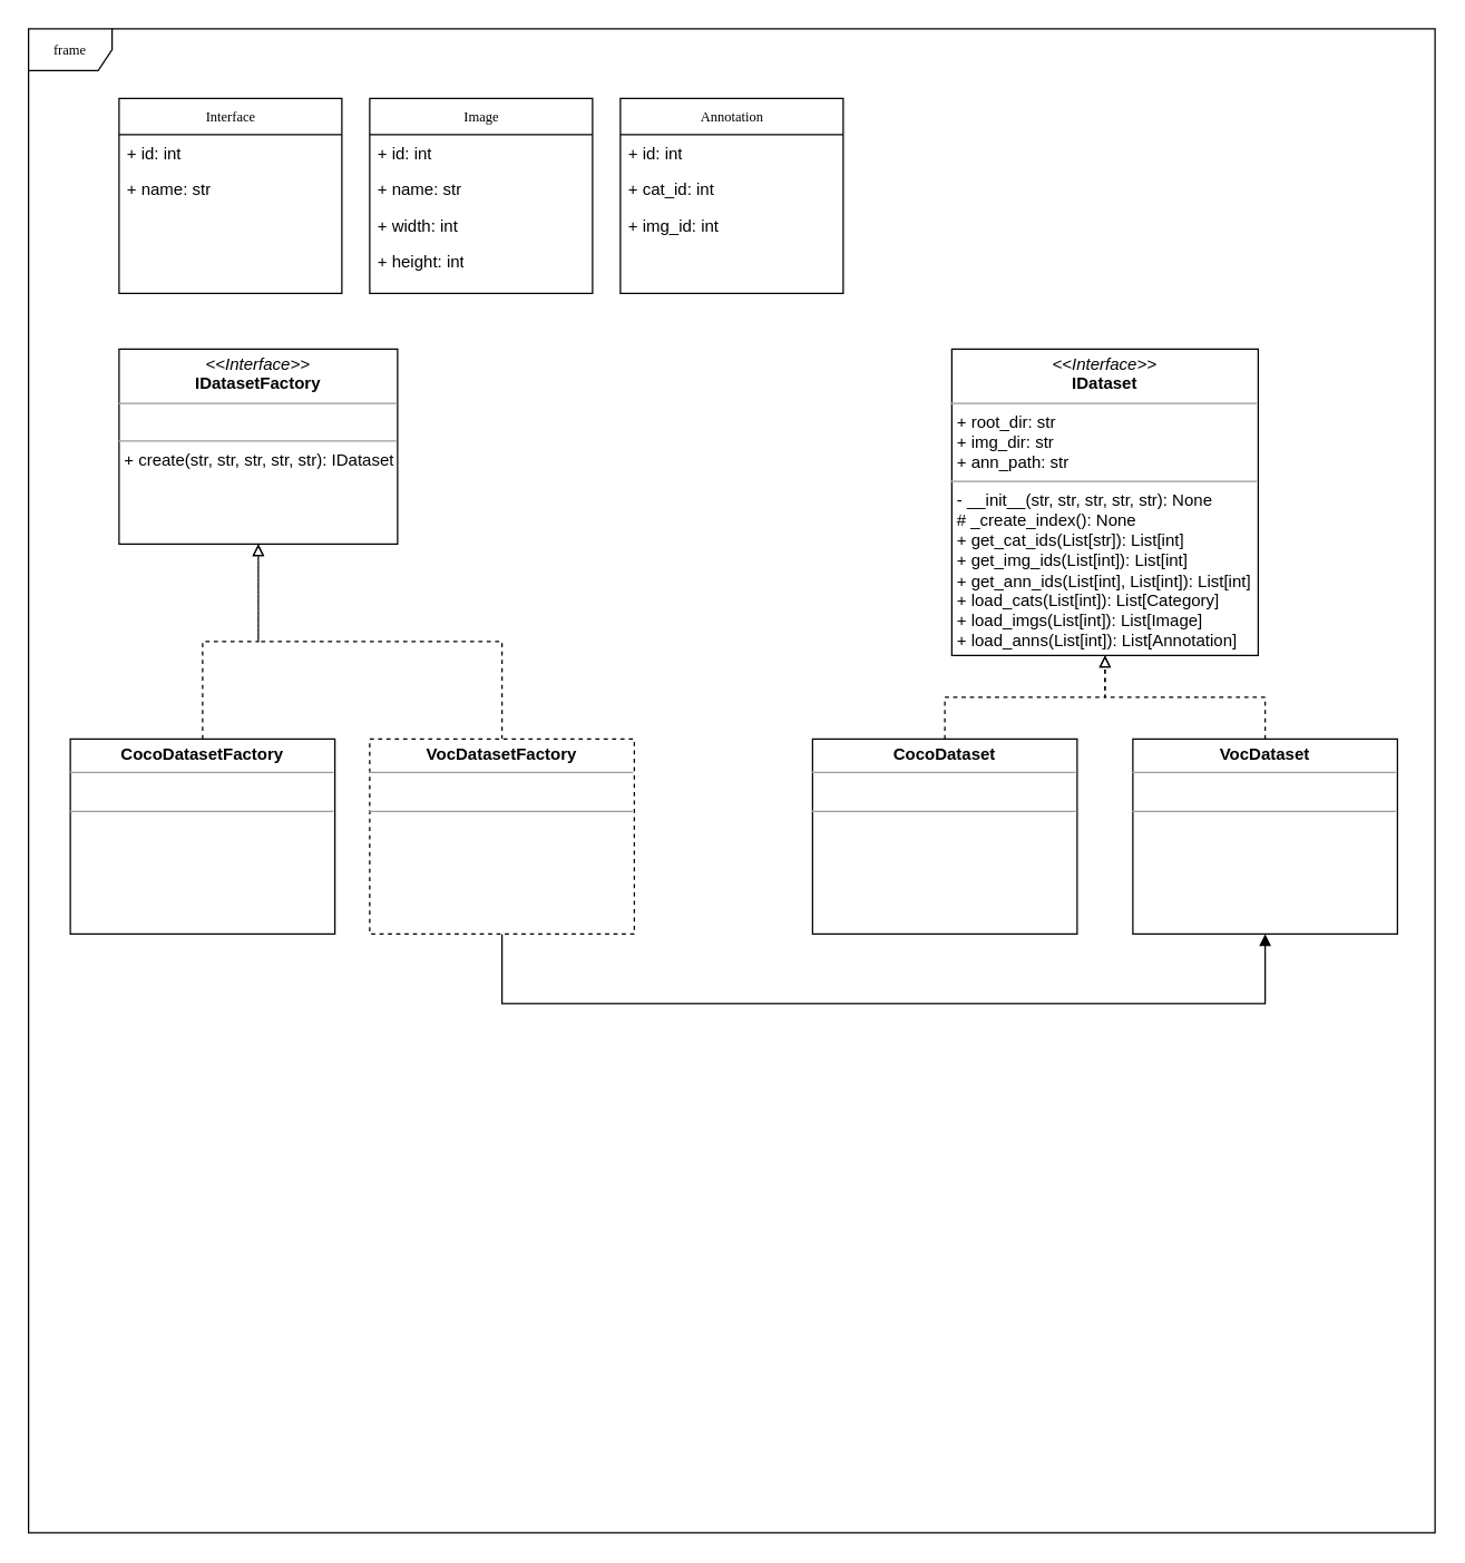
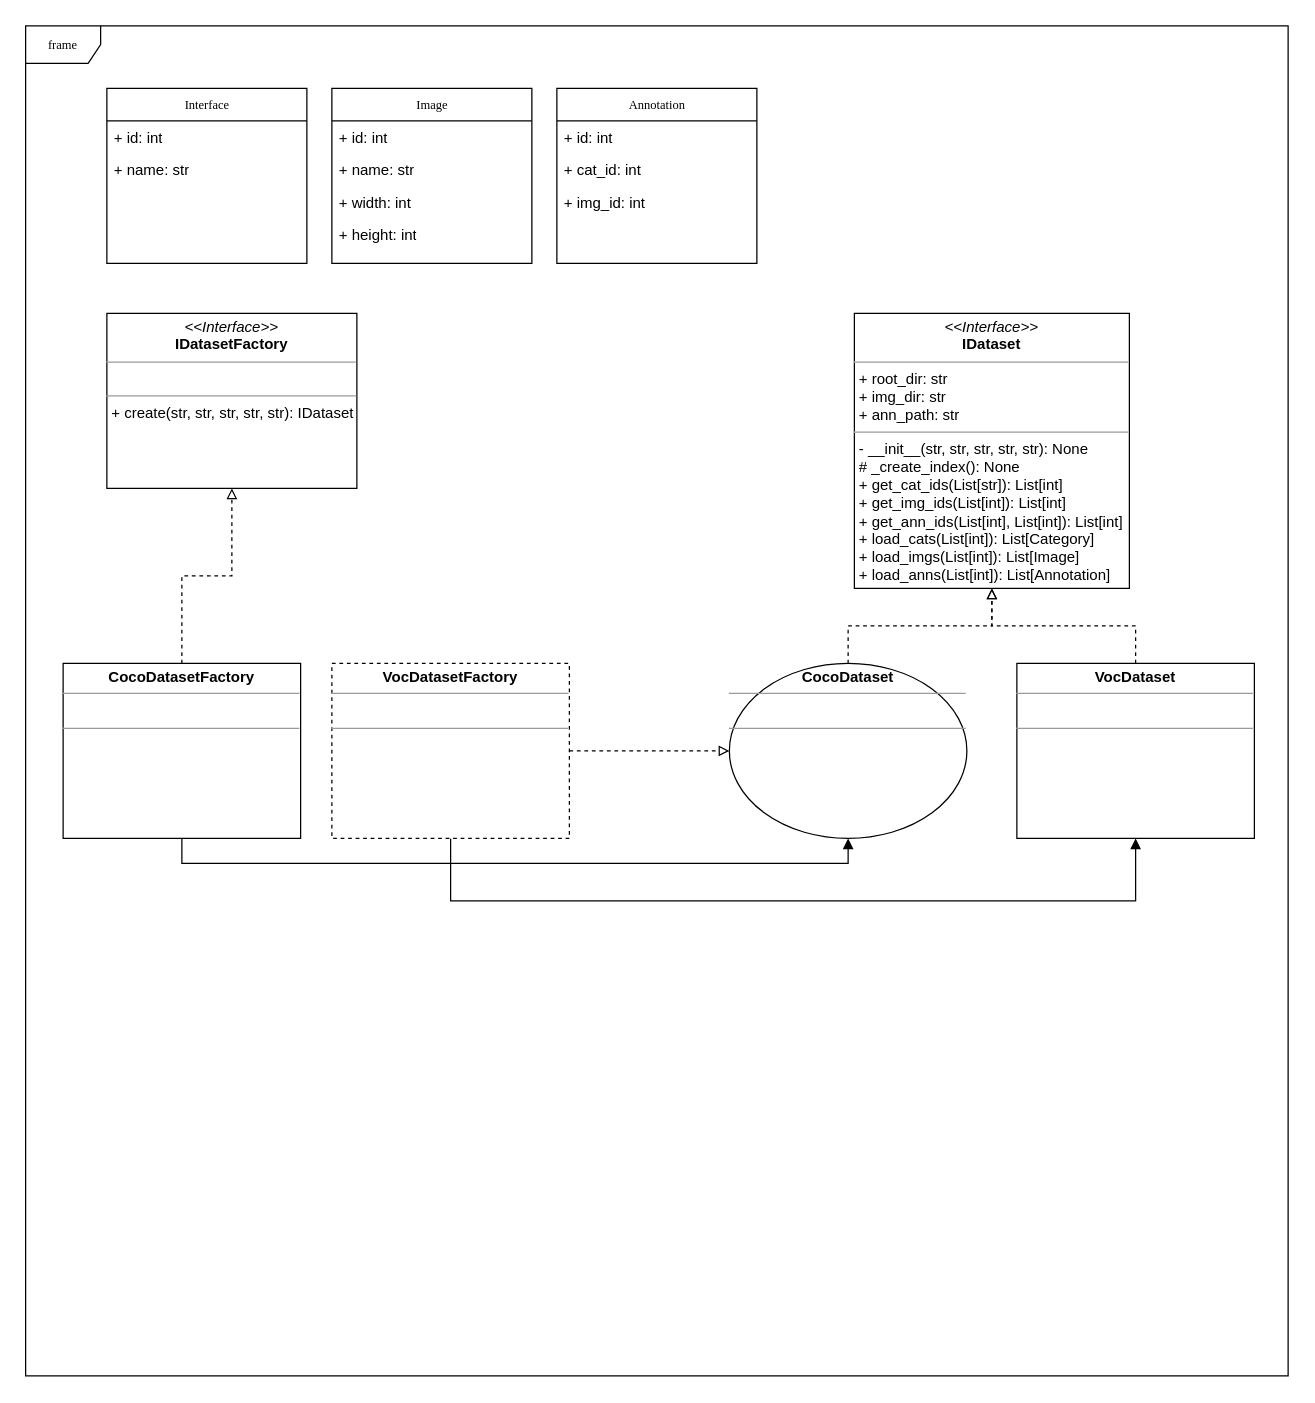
- <mxCell id="24" style="edgeStyle=orthogonalEdgeStyle;rounded=0;orthogonalLoop=1;jettySize=auto;html=1;endArrow=block;endFill=0;dashed=1;" parent="1" source="26" target="4" edge="1"><mxGeometry relative="1" as="geometry" /></mxCell>
+ <mxCell id="24" style="edgeStyle=orthogonalEdgeStyle;rounded=0;orthogonalLoop=1;jettySize=auto;html=1;endArrow=block;endFill=0;dashed=1;" parent="1" source="26" target="18" edge="1"><mxGeometry relative="1" as="geometry" /></mxCell>
- <mxCell id="18" value="&lt;p style=&quot;margin:0px;margin-top:4px;text-align:center;&quot;&gt;&lt;b&gt;CocoDataset&lt;/b&gt;&lt;/p&gt;&lt;hr size=&quot;1&quot;&gt;&lt;p style=&quot;margin:0px;margin-left:4px;&quot;&gt;&lt;br&gt;&lt;/p&gt;&lt;hr size=&quot;1&quot;&gt;&lt;p style=&quot;margin:0px;margin-left:4px;&quot;&gt;&lt;br&gt;&lt;/p&gt;" style="verticalAlign=top;align=left;overflow=fill;fontSize=12;fontFamily=Helvetica;html=1;rounded=0;shadow=0;comic=0;labelBackgroundColor=none;strokeWidth=1;collapsible=1;" parent="1" vertex="1"><mxGeometry x="583" y="530" width="190" height="140" as="geometry" /></mxCell>
+ <mxCell id="18" value="&lt;p style=&quot;margin:0px;margin-top:4px;text-align:center;&quot;&gt;&lt;b&gt;CocoDataset&lt;/b&gt;&lt;/p&gt;&lt;hr size=&quot;1&quot;&gt;&lt;p style=&quot;margin:0px;margin-left:4px;&quot;&gt;&lt;br&gt;&lt;/p&gt;&lt;hr size=&quot;1&quot;&gt;&lt;p style=&quot;margin:0px;margin-left:4px;&quot;&gt;&lt;br&gt;&lt;/p&gt;" style="ellipse;verticalAlign=top;align=left;overflow=fill;fontSize=12;fontFamily=Helvetica;html=1;shadow=0;comic=0;labelBackgroundColor=none;strokeWidth=1;collapsible=1;" parent="1" vertex="1"><mxGeometry x="583" y="530" width="190" height="140" as="geometry" /></mxCell>
+ <mxCell id="22" style="edgeStyle=orthogonalEdgeStyle;rounded=0;orthogonalLoop=1;jettySize=auto;html=1;entryX=0.5;entryY=1;entryDx=0;entryDy=0;exitX=0.5;exitY=1;exitDx=0;exitDy=0;endArrow=block;endFill=1;" parent="1" source="23" target="18" edge="1"><mxGeometry relative="1" as="geometry" /></mxCell>
